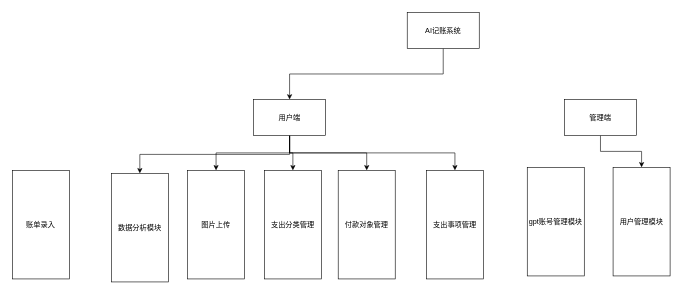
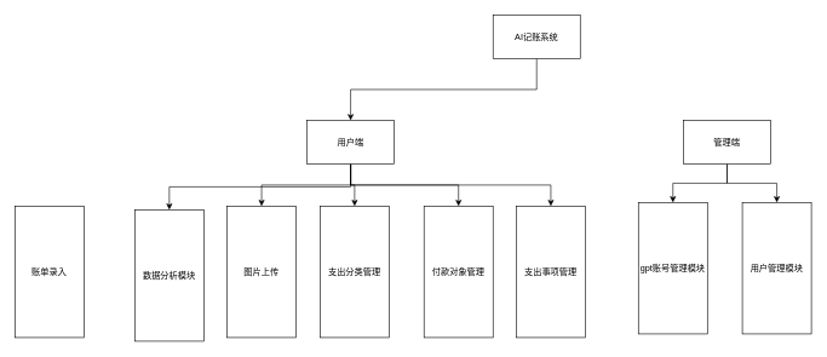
+ <mxCell id="10" style="edgeStyle=orthogonalEdgeStyle;rounded=0;orthogonalLoop=1;jettySize=auto;html=1;exitX=0.5;exitY=1;exitDx=0;exitDy=0;entryX=0.5;entryY=0;entryDx=0;entryDy=0;" edge="1" parent="1" source="12" target="19"><mxGeometry relative="1" as="geometry" /></mxCell>
- <mxCell id="16" value="&lt;div class=&quot;lake-content&quot;&gt;&lt;div class=&quot;lake-content&quot;&gt;&lt;div class=&quot;lake-content&quot;&gt;付款对象管理&lt;/div&gt;&lt;/div&gt;&lt;/div&gt;" style="rounded=0;whiteSpace=wrap;html=1;" vertex="1" parent="1"><mxGeometry x="563" y="283" width="95" height="181" as="geometry" /></mxCell>
+ <mxCell id="16" value="&lt;div class=&quot;lake-content&quot;&gt;&lt;div class=&quot;lake-content&quot;&gt;&lt;div class=&quot;lake-content&quot;&gt;付款对象管理&lt;/div&gt;&lt;/div&gt;&lt;/div&gt;" style="rounded=0;whiteSpace=wrap;html=1;" vertex="1" parent="1"><mxGeometry x="583" y="283" width="95" height="181" as="geometry" /></mxCell>
